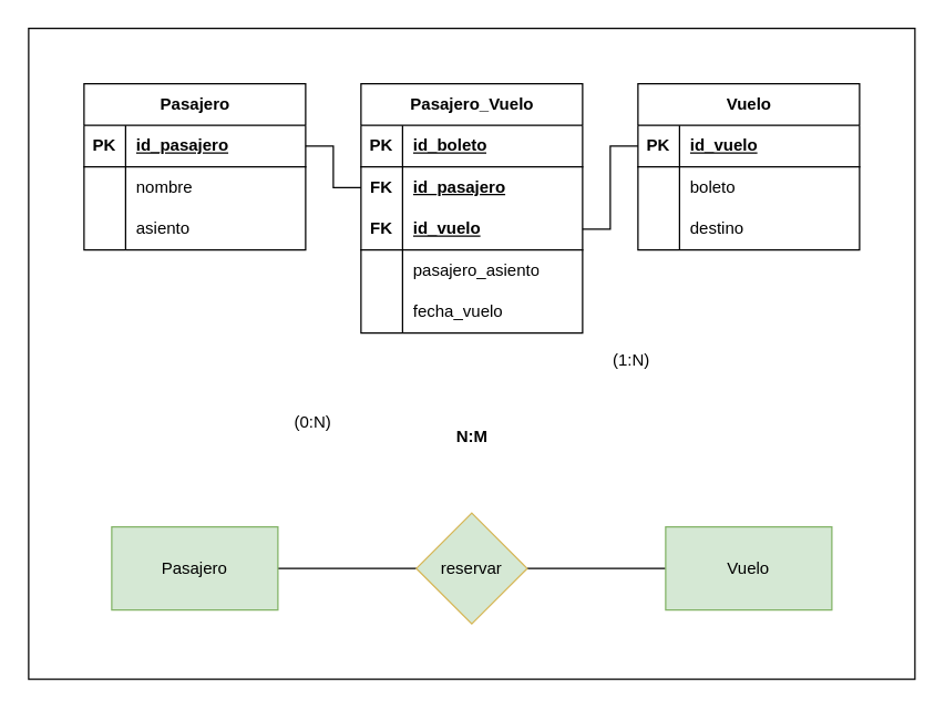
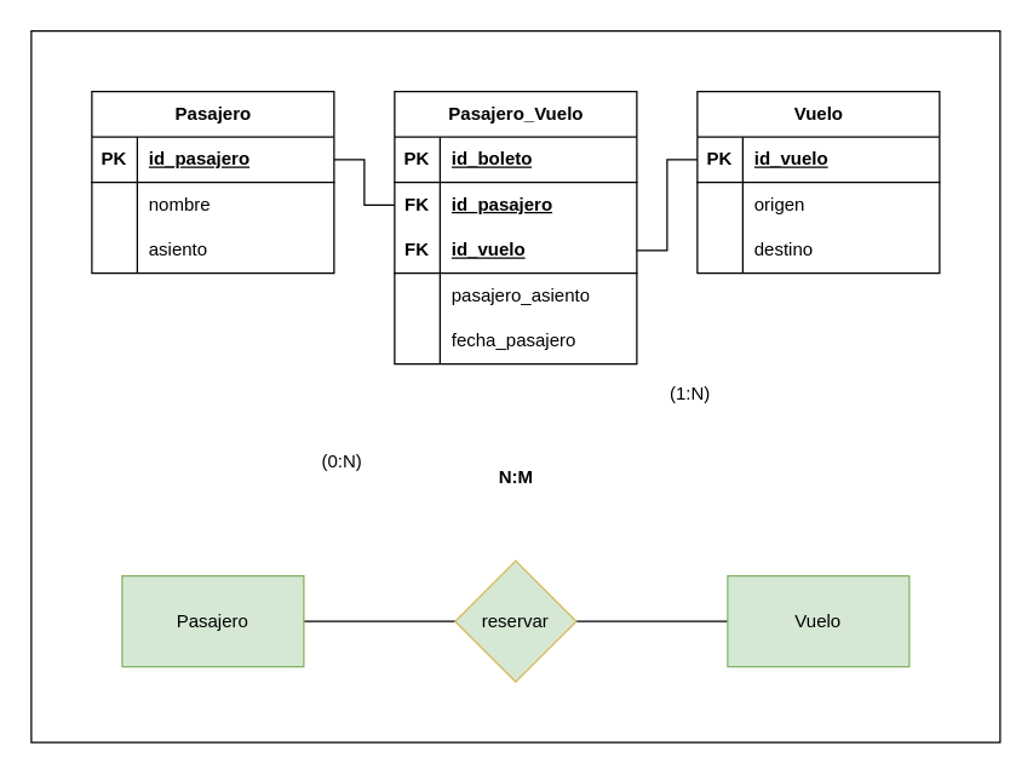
- <mxCell id="44" value="boleto" style="shape=partialRectangle;connectable=0;fillColor=none;top=0;left=0;bottom=0;right=0;align=left;spacingLeft=6;overflow=hidden;whiteSpace=wrap;html=1;" parent="42" vertex="1"><mxGeometry x="30" width="130" height="30" as="geometry"><mxRectangle width="130" height="30" as="alternateBounds" /></mxGeometry></mxCell>
+ <mxCell id="44" value="origen" style="shape=partialRectangle;connectable=0;fillColor=none;top=0;left=0;bottom=0;right=0;align=left;spacingLeft=6;overflow=hidden;whiteSpace=wrap;html=1;" parent="42" vertex="1"><mxGeometry x="30" width="130" height="30" as="geometry"><mxRectangle width="130" height="30" as="alternateBounds" /></mxGeometry></mxCell>
- <mxCell id="37" value="fecha_vuelo" style="shape=partialRectangle;connectable=0;fillColor=none;top=0;left=0;bottom=0;right=0;align=left;spacingLeft=6;overflow=hidden;whiteSpace=wrap;html=1;" parent="35" vertex="1"><mxGeometry x="30" width="130" height="30" as="geometry"><mxRectangle width="130" height="30" as="alternateBounds" /></mxGeometry></mxCell>
+ <mxCell id="37" value="fecha_pasajero" style="shape=partialRectangle;connectable=0;fillColor=none;top=0;left=0;bottom=0;right=0;align=left;spacingLeft=6;overflow=hidden;whiteSpace=wrap;html=1;" parent="35" vertex="1"><mxGeometry x="30" width="130" height="30" as="geometry"><mxRectangle width="130" height="30" as="alternateBounds" /></mxGeometry></mxCell>
